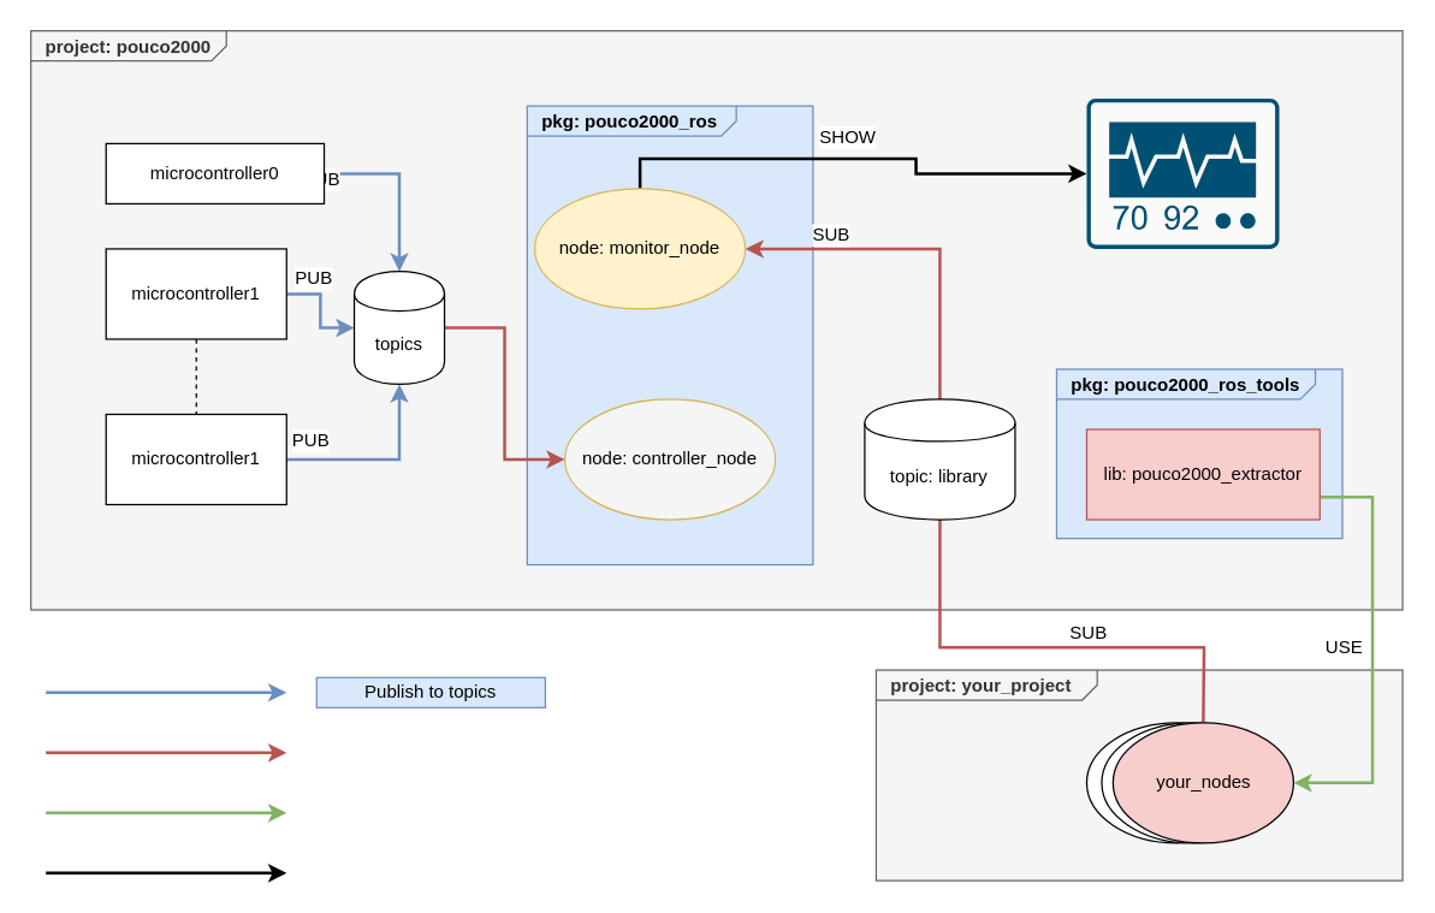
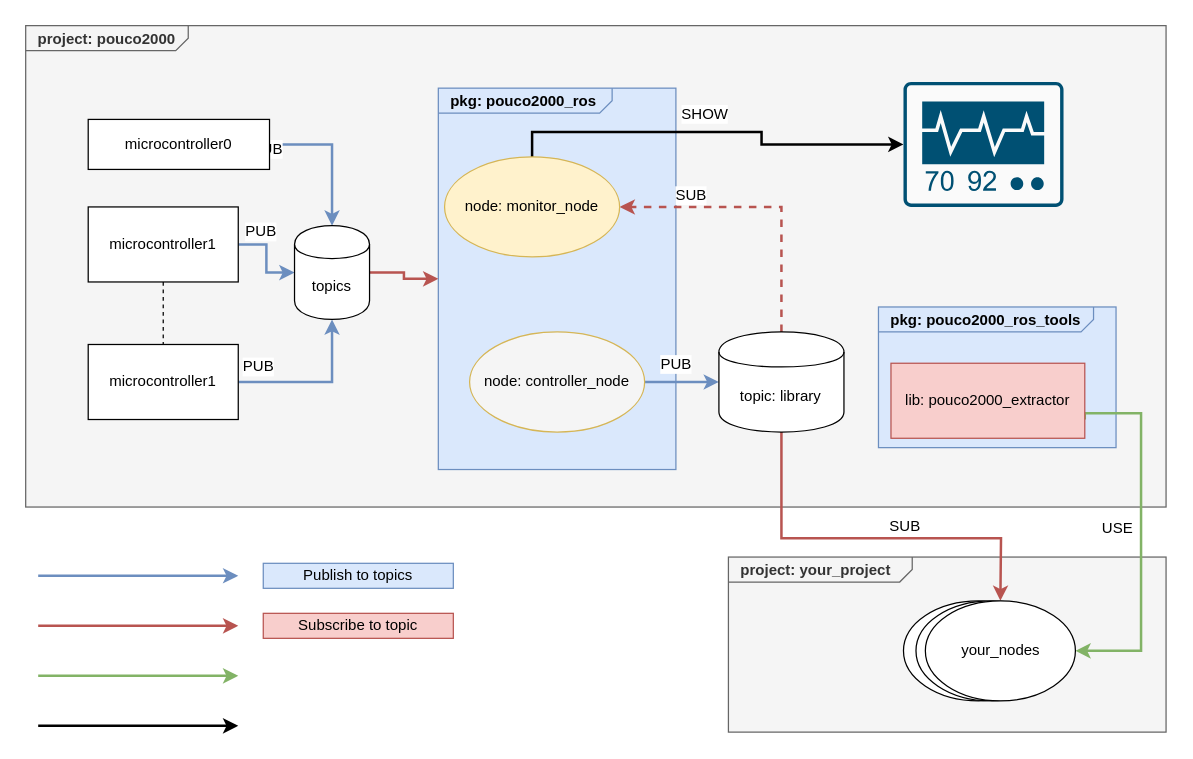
- <mxCell id="22" style="edgeStyle=orthogonalEdgeStyle;rounded=0;orthogonalLoop=1;jettySize=auto;html=1;exitX=0.5;exitY=0;exitDx=0;exitDy=0;entryX=1;entryY=0.5;entryDx=0;entryDy=0;endArrow=classic;endFill=1;strokeWidth=2;fillColor=#f8cecc;strokeColor=#b85450;" edge="1" parent="1" source="26" target="29"><mxGeometry relative="1" as="geometry" /></mxCell>
+ <mxCell id="22" style="edgeStyle=orthogonalEdgeStyle;rounded=0;orthogonalLoop=1;jettySize=auto;html=1;exitX=0.5;exitY=0;exitDx=0;exitDy=0;entryX=1;entryY=0.5;entryDx=0;entryDy=0;endArrow=classic;endFill=1;strokeWidth=2;fillColor=#f8cecc;strokeColor=#b85450;dashed=1;" edge="1" parent="1" source="26" target="29"><mxGeometry relative="1" as="geometry" /></mxCell>
- <mxCell id="20" style="edgeStyle=orthogonalEdgeStyle;rounded=0;orthogonalLoop=1;jettySize=auto;html=1;exitX=1;exitY=0.5;exitDx=0;exitDy=0;entryX=0;entryY=0.5;entryDx=0;entryDy=0;endArrow=classic;endFill=1;strokeWidth=2;fillColor=#f8cecc;strokeColor=#b85450;" edge="1" parent="1" source="21" target="19"><mxGeometry relative="1" as="geometry" /></mxCell>
+ <mxCell id="20" style="edgeStyle=orthogonalEdgeStyle;rounded=0;orthogonalLoop=1;jettySize=auto;html=1;exitX=1;exitY=0.5;exitDx=0;exitDy=0;endArrow=classic;endFill=1;strokeWidth=2;fillColor=#f8cecc;strokeColor=#b85450;" edge="1" parent="1" source="21" target="6"><mxGeometry relative="1" as="geometry" /></mxCell>
+ <mxCell id="17" style="edgeStyle=orthogonalEdgeStyle;rounded=0;orthogonalLoop=1;jettySize=auto;html=1;exitX=1;exitY=0.5;exitDx=0;exitDy=0;endArrow=classic;endFill=1;strokeWidth=2;fillColor=#dae8fc;strokeColor=#6c8ebf;" edge="1" parent="1" source="19" target="26"><mxGeometry relative="1" as="geometry" /></mxCell>
+ <mxCell id="18" value="&lt;div&gt;PUB&lt;/div&gt;" style="text;html=1;align=center;verticalAlign=middle;resizable=0;points=[];labelBackgroundColor=#ffffff;" vertex="1" connectable="0" parent="17"><mxGeometry x="0.278" y="1" relative="1" as="geometry"><mxPoint x="-13.1" y="-14" as="offset" /></mxGeometry></mxCell>
- <mxCell id="34" value="lib: pouco2000_extractor" style="rounded=0;whiteSpace=wrap;html=1;fillColor=#f8cecc;strokeColor=#b85450;" vertex="1" parent="1"><mxGeometry x="722" y="285" width="155" height="60" as="geometry" /></mxCell>
+ <mxCell id="34" value="lib: pouco2000_extractor" style="rounded=0;whiteSpace=wrap;html=1;fillColor=#f8cecc;strokeColor=#b85450;" vertex="1" parent="1"><mxGeometry x="712" y="290" width="155" height="60" as="geometry" /></mxCell>
- <mxCell id="24" style="edgeStyle=orthogonalEdgeStyle;rounded=0;orthogonalLoop=1;jettySize=auto;html=1;exitX=0.5;exitY=1;exitDx=0;exitDy=0;endArrow=none;endFill=1;strokeWidth=2;fillColor=#f8cecc;strokeColor=#b85450;" edge="1" parent="1" source="26" target="35"><mxGeometry relative="1" as="geometry"><Array as="points"><mxPoint x="624" y="430" /><mxPoint x="800" y="430" /></Array></mxGeometry></mxCell>
+ <mxCell id="24" style="edgeStyle=orthogonalEdgeStyle;rounded=0;orthogonalLoop=1;jettySize=auto;html=1;exitX=0.5;exitY=1;exitDx=0;exitDy=0;endArrow=classic;endFill=1;strokeWidth=2;fillColor=#f8cecc;strokeColor=#b85450;" edge="1" parent="1" source="26" target="35"><mxGeometry relative="1" as="geometry"><Array as="points"><mxPoint x="624" y="430" /><mxPoint x="800" y="430" /></Array></mxGeometry></mxCell>
+ <mxCell id="41" value="Subscribe to topic" style="text;html=1;strokeColor=#b85450;fillColor=#f8cecc;align=center;verticalAlign=middle;whiteSpace=wrap;rounded=0;" vertex="1" parent="1"><mxGeometry x="210" y="490" width="152" height="20" as="geometry" /></mxCell>
- <mxCell id="35" value="your_nodes" style="ellipse;whiteSpace=wrap;html=1;fillColor=#f8cecc;" vertex="1" parent="1"><mxGeometry x="739.5" y="480" width="120" height="80" as="geometry" /></mxCell>
+ <mxCell id="35" value="your_nodes" style="ellipse;whiteSpace=wrap;html=1;" vertex="1" parent="1"><mxGeometry x="739.5" y="480" width="120" height="80" as="geometry" /></mxCell>
